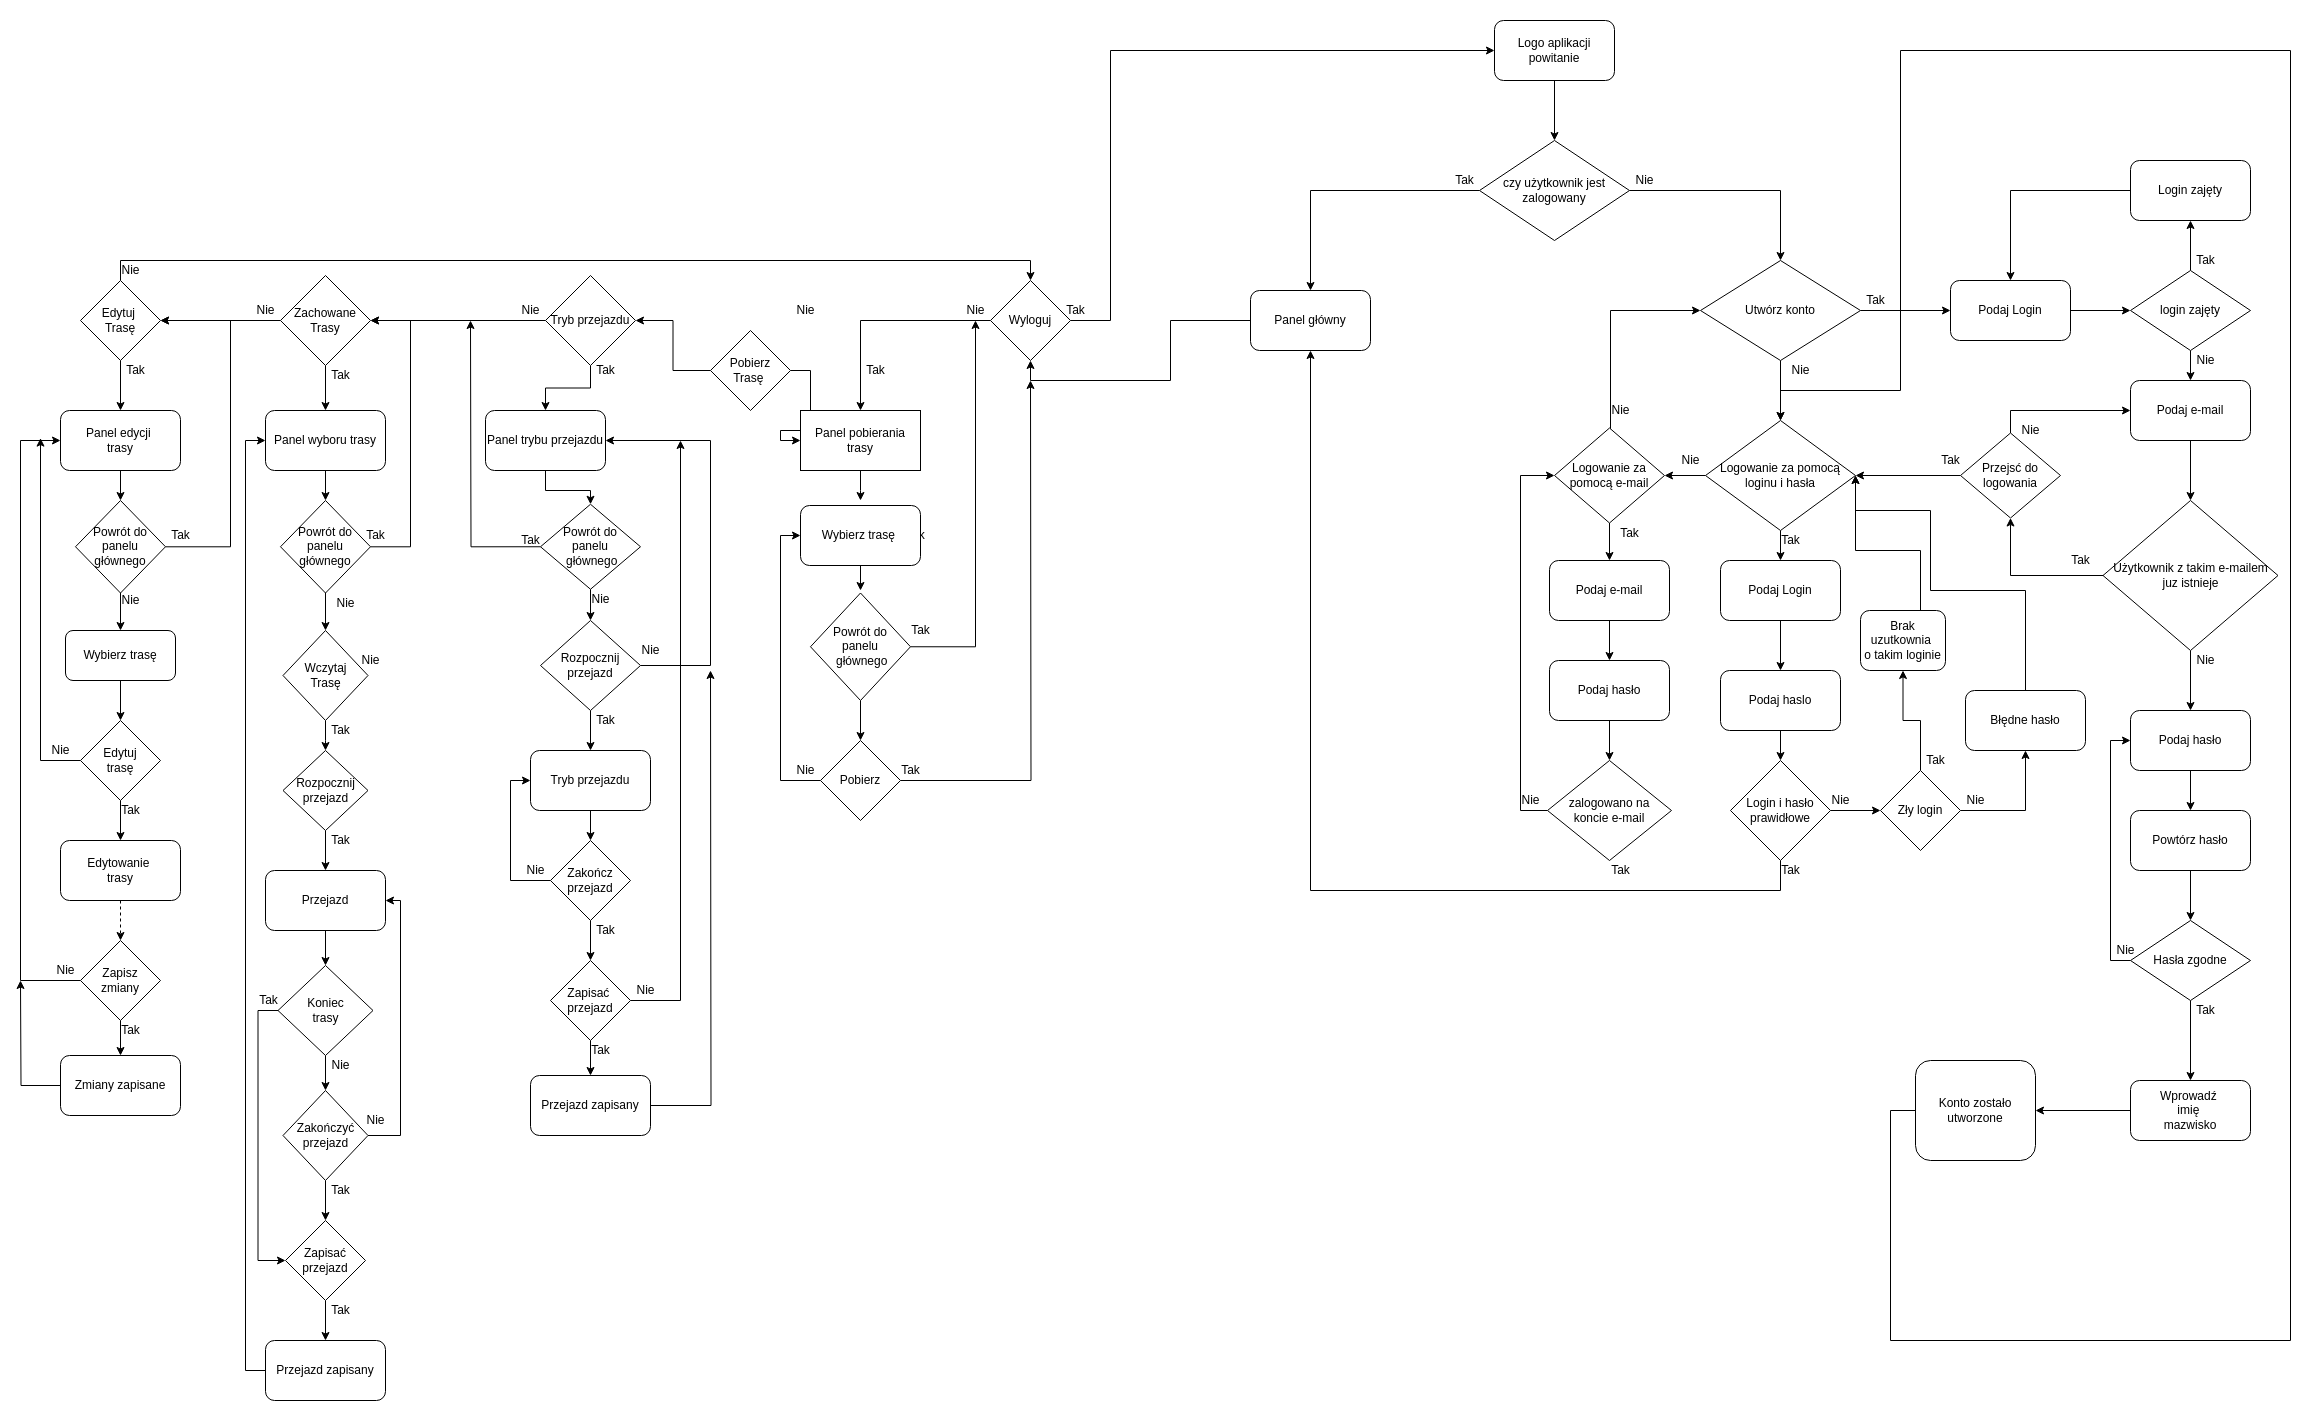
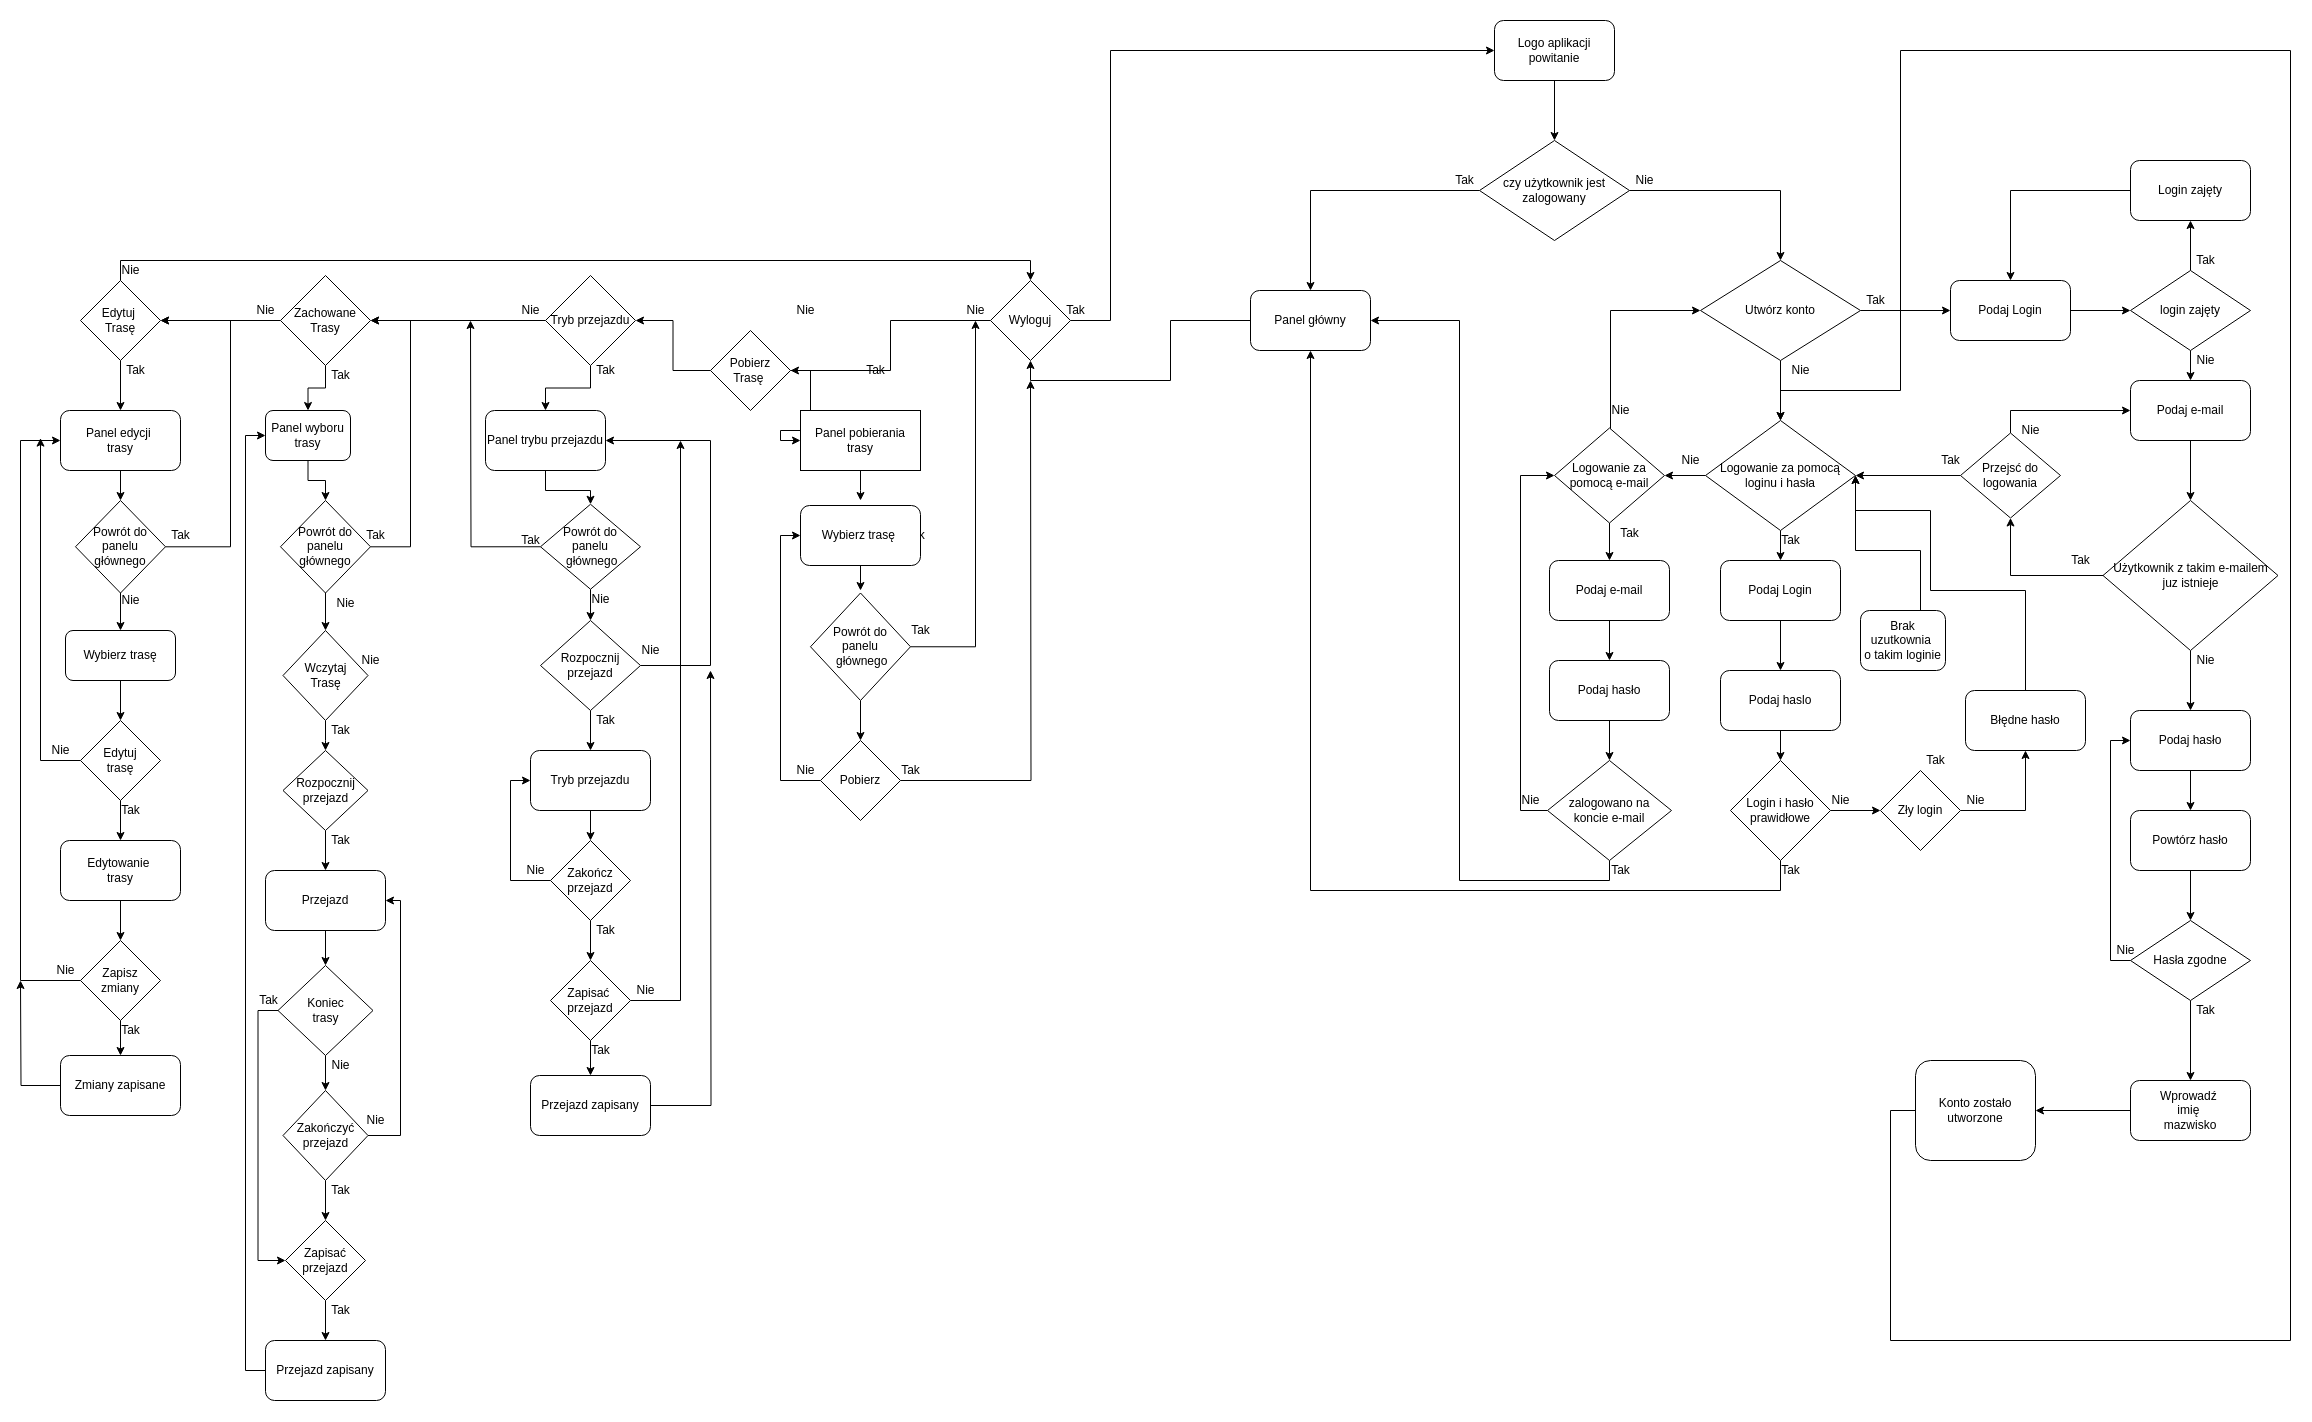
- <mxCell id="88" value="" style="edgeStyle=orthogonalEdgeStyle;rounded=0;orthogonalLoop=1;jettySize=auto;html=1;" parent="1" source="89" target="107" edge="1"><mxGeometry relative="1" as="geometry" /></mxCell>
+ <mxCell id="88" value="" style="edgeStyle=orthogonalEdgeStyle;rounded=0;orthogonalLoop=1;jettySize=auto;html=1;" parent="1" source="89" target="93" edge="1"><mxGeometry relative="1" as="geometry" /></mxCell>
- <mxCell id="111" value="Panel wyboru trasy" style="rounded=1;whiteSpace=wrap;html=1;" parent="1" vertex="1"><mxGeometry x="265" y="410" width="120" height="60" as="geometry" /></mxCell>
+ <mxCell id="111" value="Panel wyboru trasy" style="rounded=1;whiteSpace=wrap;html=1;" parent="1" vertex="1"><mxGeometry x="265" y="410" width="85" height="50" as="geometry" /></mxCell>
+ <mxCell id="64" value="" style="edgeStyle=orthogonalEdgeStyle;rounded=0;orthogonalLoop=1;jettySize=auto;html=1;entryX=1;entryY=0.5;entryDx=0;entryDy=0;" parent="1" source="65" target="8" edge="1"><mxGeometry relative="1" as="geometry"><mxPoint x="1350" y="560" as="targetPoint" /><Array as="points"><mxPoint x="1609" y="880" /><mxPoint x="1459" y="880" /><mxPoint x="1459" y="320" /></Array></mxGeometry></mxCell>
- <mxCell id="74" value="" style="edgeStyle=orthogonalEdgeStyle;rounded=0;orthogonalLoop=1;jettySize=auto;html=1;" parent="1" source="75" target="78" edge="1"><mxGeometry relative="1" as="geometry" /></mxCell>
- <mxCell id="195" style="edgeStyle=orthogonalEdgeStyle;rounded=0;orthogonalLoop=1;jettySize=auto;html=1;exitX=0.5;exitY=1;exitDx=0;exitDy=0;entryX=0.5;entryY=0;entryDx=0;entryDy=0;dashed=1;" edge="1" parent="1" source="196" target="201"><mxGeometry relative="1" as="geometry" /></mxCell>
+ <mxCell id="195" style="edgeStyle=orthogonalEdgeStyle;rounded=0;orthogonalLoop=1;jettySize=auto;html=1;exitX=0.5;exitY=1;exitDx=0;exitDy=0;entryX=0.5;entryY=0;entryDx=0;entryDy=0;" edge="1" parent="1" source="196" target="201"><mxGeometry relative="1" as="geometry" /></mxCell>
